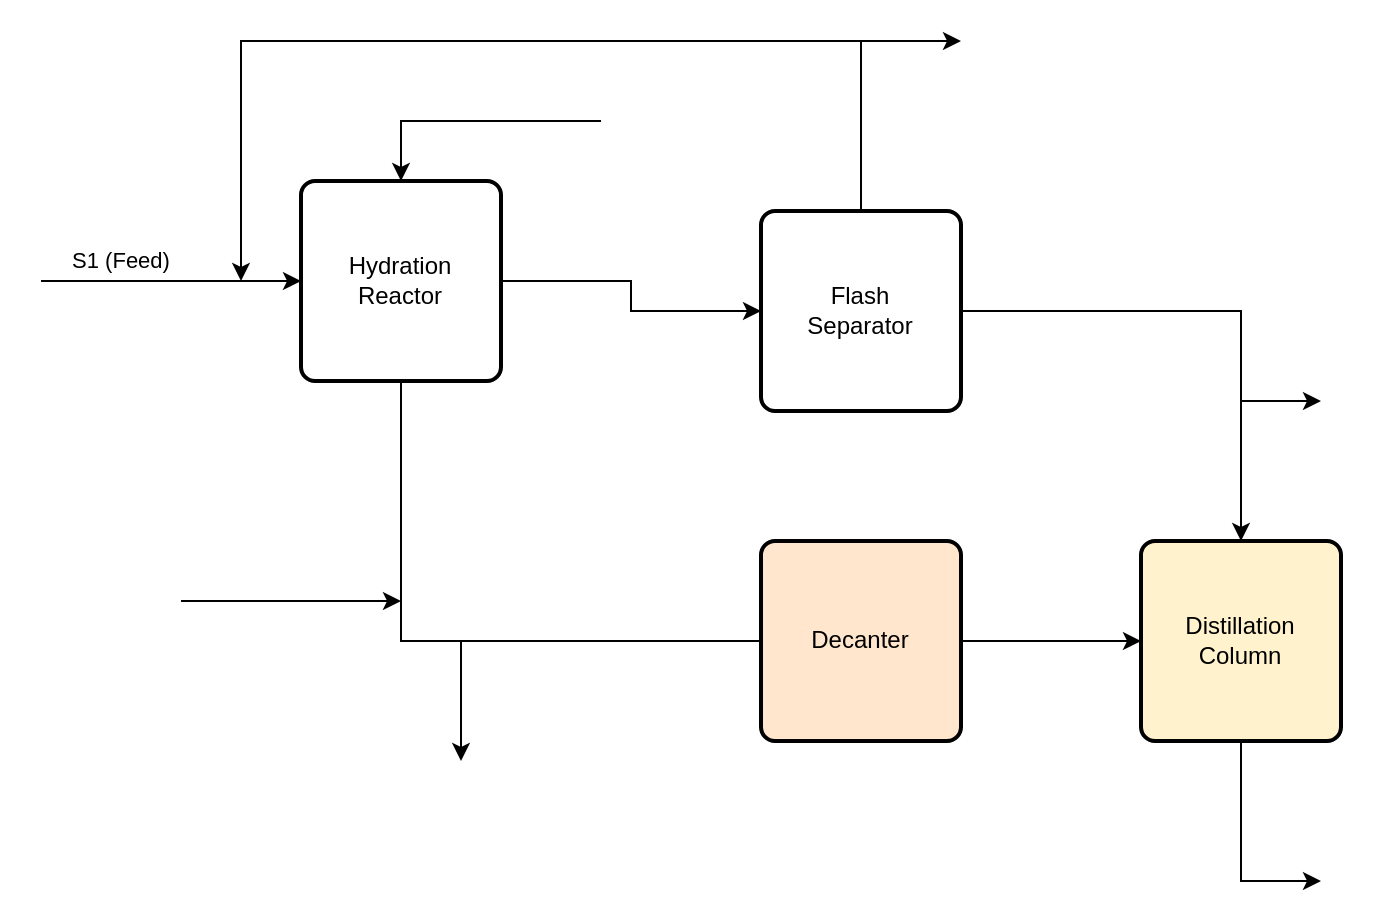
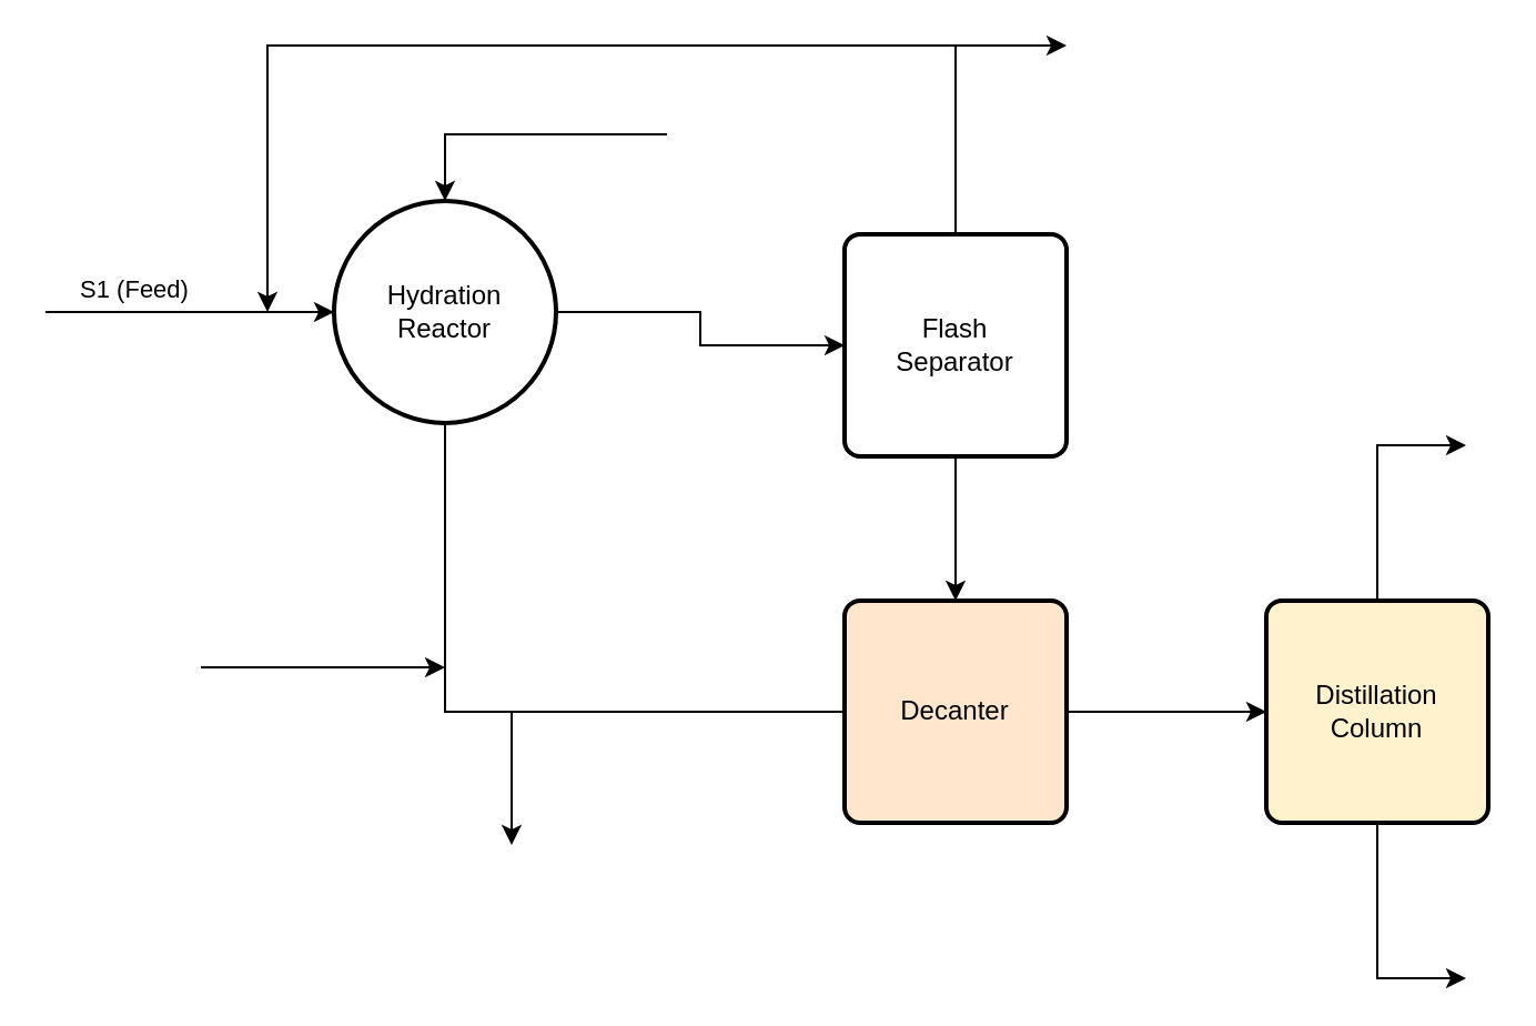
- <mxCell id="3" value="Hydration &lt;br&gt;Reactor" style="rounded=1;whiteSpace=wrap;html=1;absoluteArcSize=1;arcSize=14;strokeWidth=2;" vertex="1" parent="1"><mxGeometry x="150" y="90" width="100" height="100" as="geometry" /></mxCell>
+ <mxCell id="3" value="Hydration &lt;br&gt;Reactor" style="ellipse;whiteSpace=wrap;html=1;absoluteArcSize=1;arcSize=14;strokeWidth=2;" vertex="1" parent="1"><mxGeometry x="150" y="90" width="100" height="100" as="geometry" /></mxCell>
- <mxCell id="4" style="edgeStyle=orthogonalEdgeStyle;rounded=0;orthogonalLoop=1;jettySize=auto;html=1;" edge="1" parent="1" source="6" target="11"><mxGeometry relative="1" as="geometry" /></mxCell>
+ <mxCell id="4" style="edgeStyle=orthogonalEdgeStyle;rounded=0;orthogonalLoop=1;jettySize=auto;html=1;entryX=0.5;entryY=0;entryDx=0;entryDy=0;" edge="1" parent="1" source="6" target="9"><mxGeometry relative="1" as="geometry" /></mxCell>
